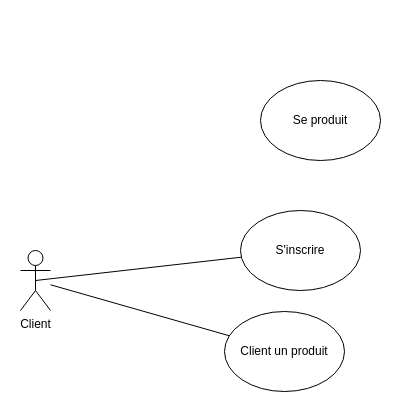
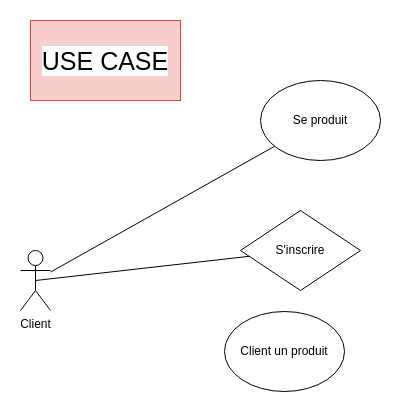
+ <mxCell id="8" value="&lt;font style=&quot;font-size: 25px;&quot;&gt;USE CASE&lt;/font&gt;" style="text;html=1;align=center;verticalAlign=middle;whiteSpace=wrap;rounded=0;fontFamily=Helvetica;fontSize=11;labelBackgroundColor=default;fillColor=#f8cecc;strokeColor=#b85450;" parent="1" vertex="1"><mxGeometry x="30" y="20" width="150" height="80" as="geometry" /></mxCell>
+ <mxCell id="2" style="rounded=0;orthogonalLoop=1;jettySize=auto;html=1;endArrow=none;endFill=0;" parent="1" source="4" target="6" edge="1"><mxGeometry relative="1" as="geometry" /></mxCell>
- <mxCell id="9" value="S'inscrire" style="ellipse;whiteSpace=wrap;html=1;" parent="1" vertex="1"><mxGeometry x="240" y="210" width="120" height="80" as="geometry" /></mxCell>
+ <mxCell id="9" value="S'inscrire" style="rhombus;whiteSpace=wrap;html=1;" parent="1" vertex="1"><mxGeometry x="240" y="210" width="120" height="80" as="geometry" /></mxCell>
- <mxCell id="3" style="rounded=0;orthogonalLoop=1;jettySize=auto;html=1;endArrow=none;endFill=0;" parent="1" source="4" target="7" edge="1"><mxGeometry relative="1" as="geometry" /></mxCell>
